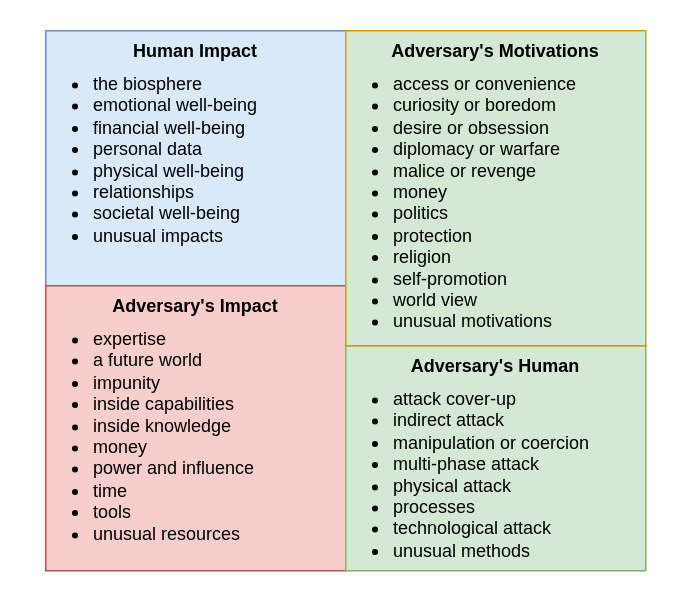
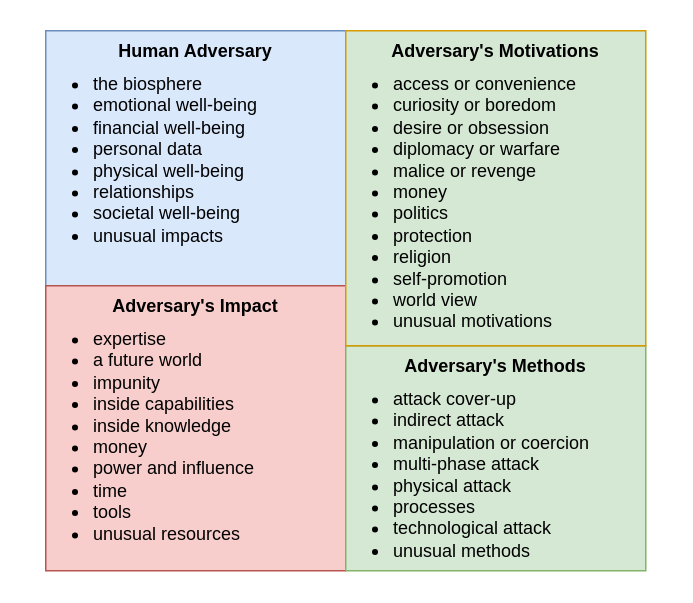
- <mxCell id="2" value="Human Impact" style="rounded=0;whiteSpace=wrap;html=1;fillColor=#dae8fc;strokeColor=#6c8ebf;verticalAlign=top;fontStyle=1" vertex="1" parent="1"><mxGeometry x="30" y="20" width="200" height="170" as="geometry" /></mxCell>
+ <mxCell id="2" value="Human Adversary" style="rounded=0;whiteSpace=wrap;html=1;fillColor=#dae8fc;strokeColor=#6c8ebf;verticalAlign=top;fontStyle=1" vertex="1" parent="1"><mxGeometry x="30" y="20" width="200" height="170" as="geometry" /></mxCell>
- <mxCell id="6" value="Adversary's Human" style="rounded=0;whiteSpace=wrap;html=1;fillColor=#d5e8d4;strokeColor=#82b366;verticalAlign=top;fontStyle=1" vertex="1" parent="1"><mxGeometry x="230" y="230" width="200" height="150" as="geometry" /></mxCell>
+ <mxCell id="6" value="Adversary's Methods" style="rounded=0;whiteSpace=wrap;html=1;fillColor=#d5e8d4;strokeColor=#82b366;verticalAlign=top;fontStyle=1" vertex="1" parent="1"><mxGeometry x="230" y="230" width="200" height="150" as="geometry" /></mxCell>
